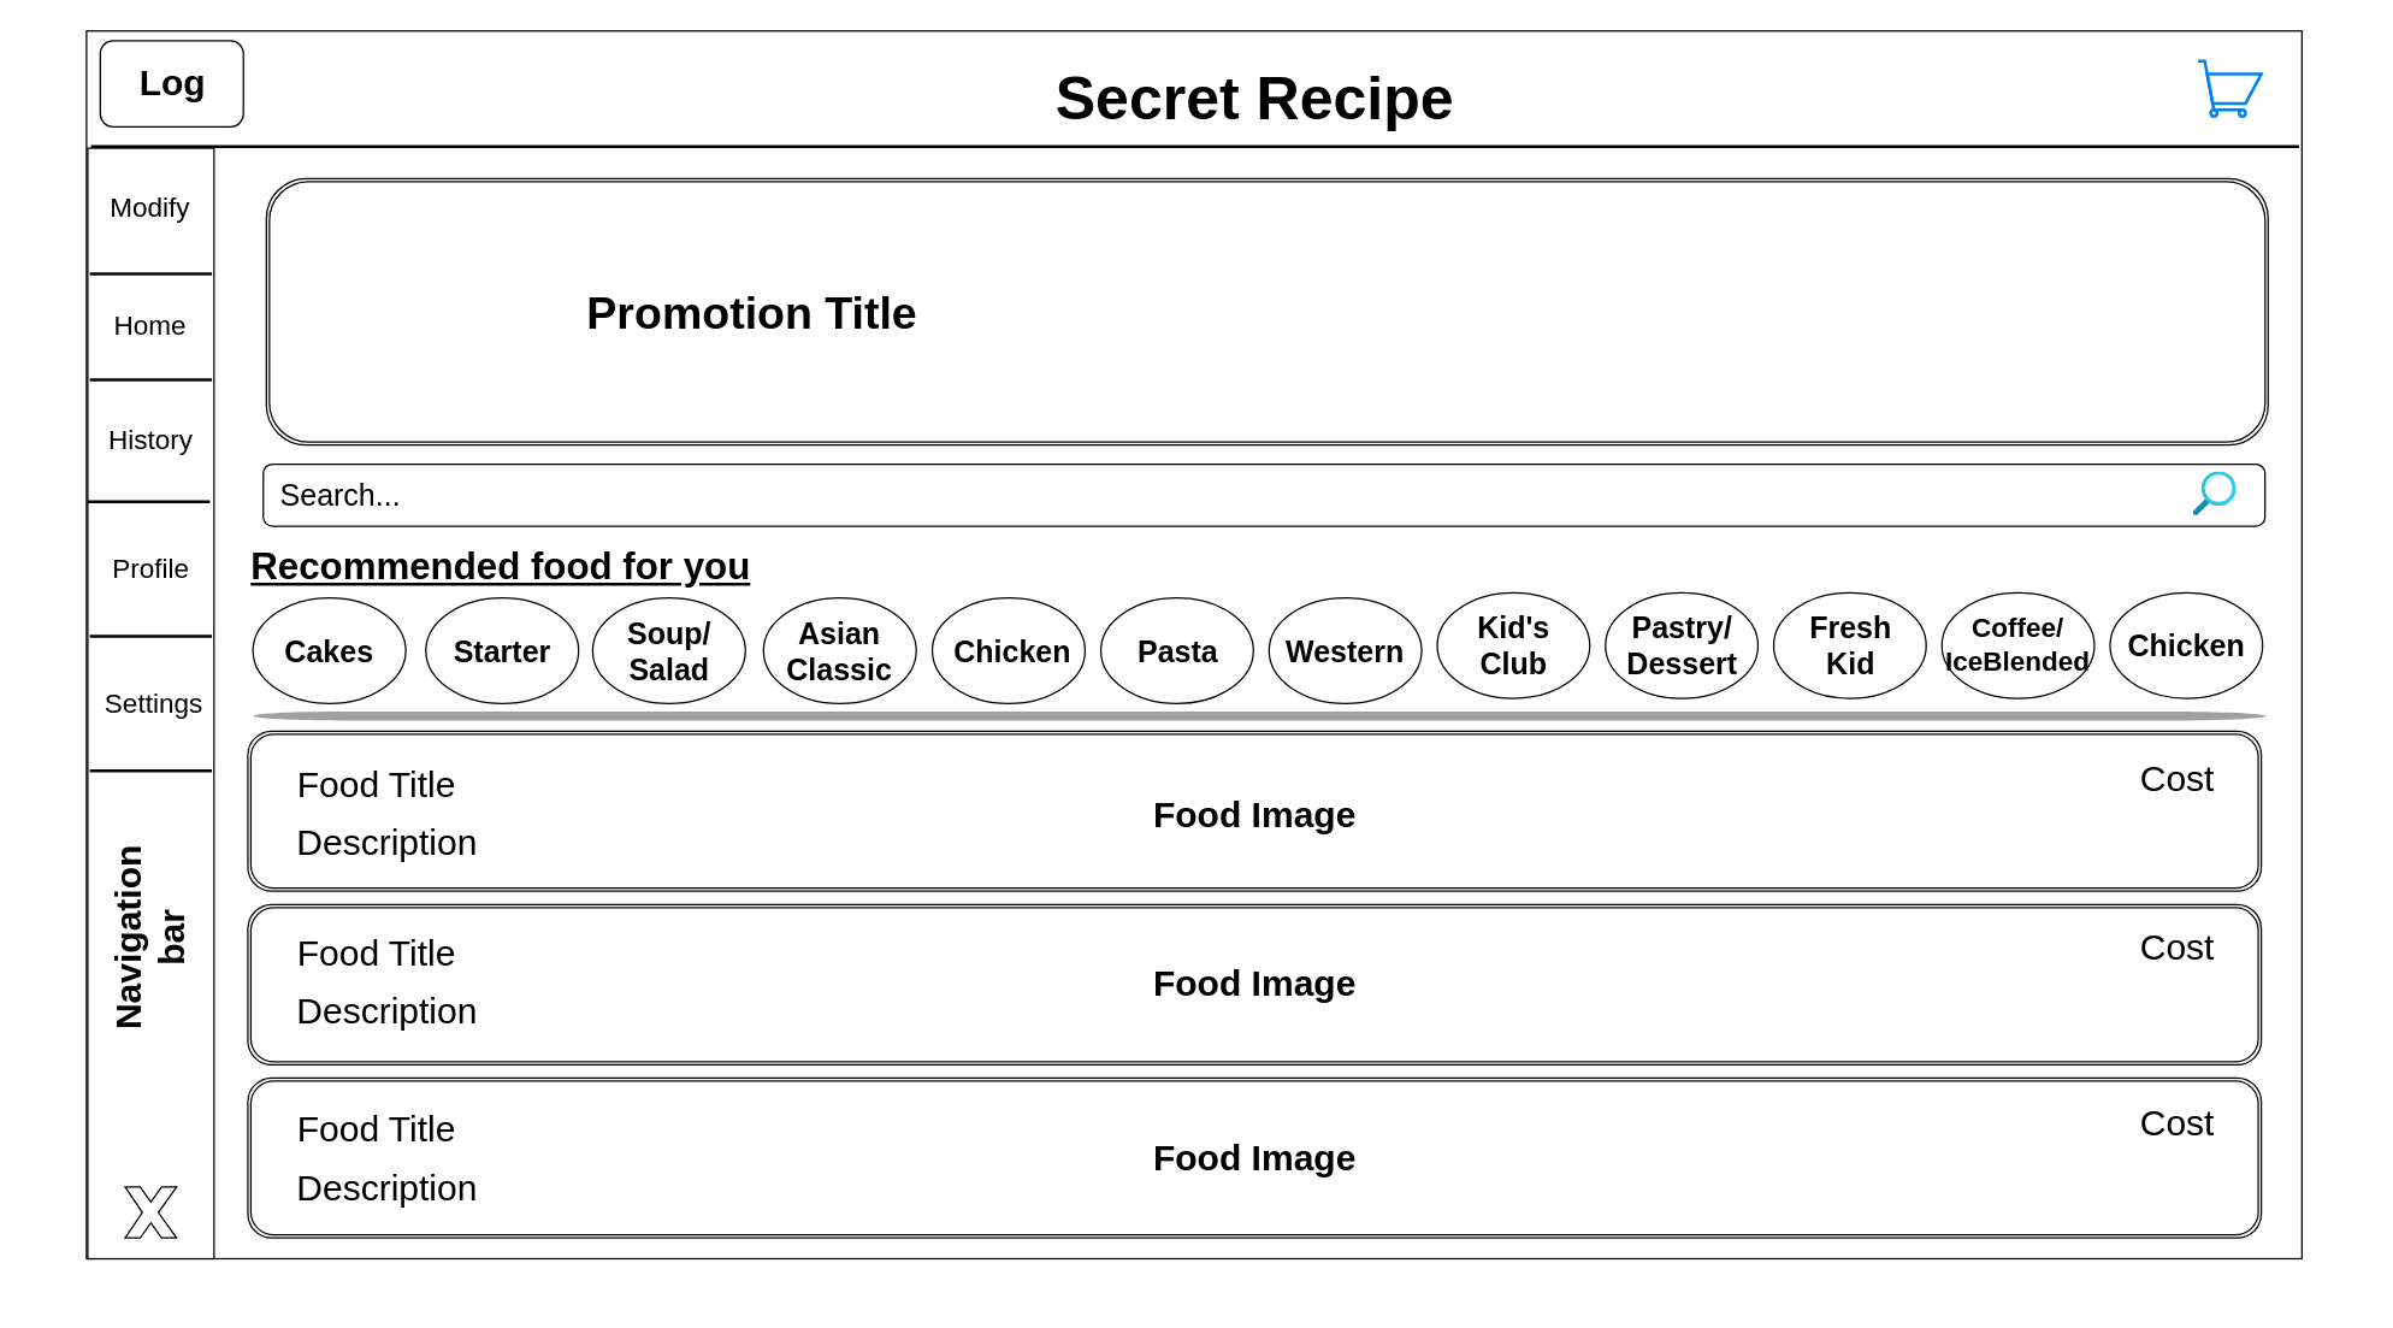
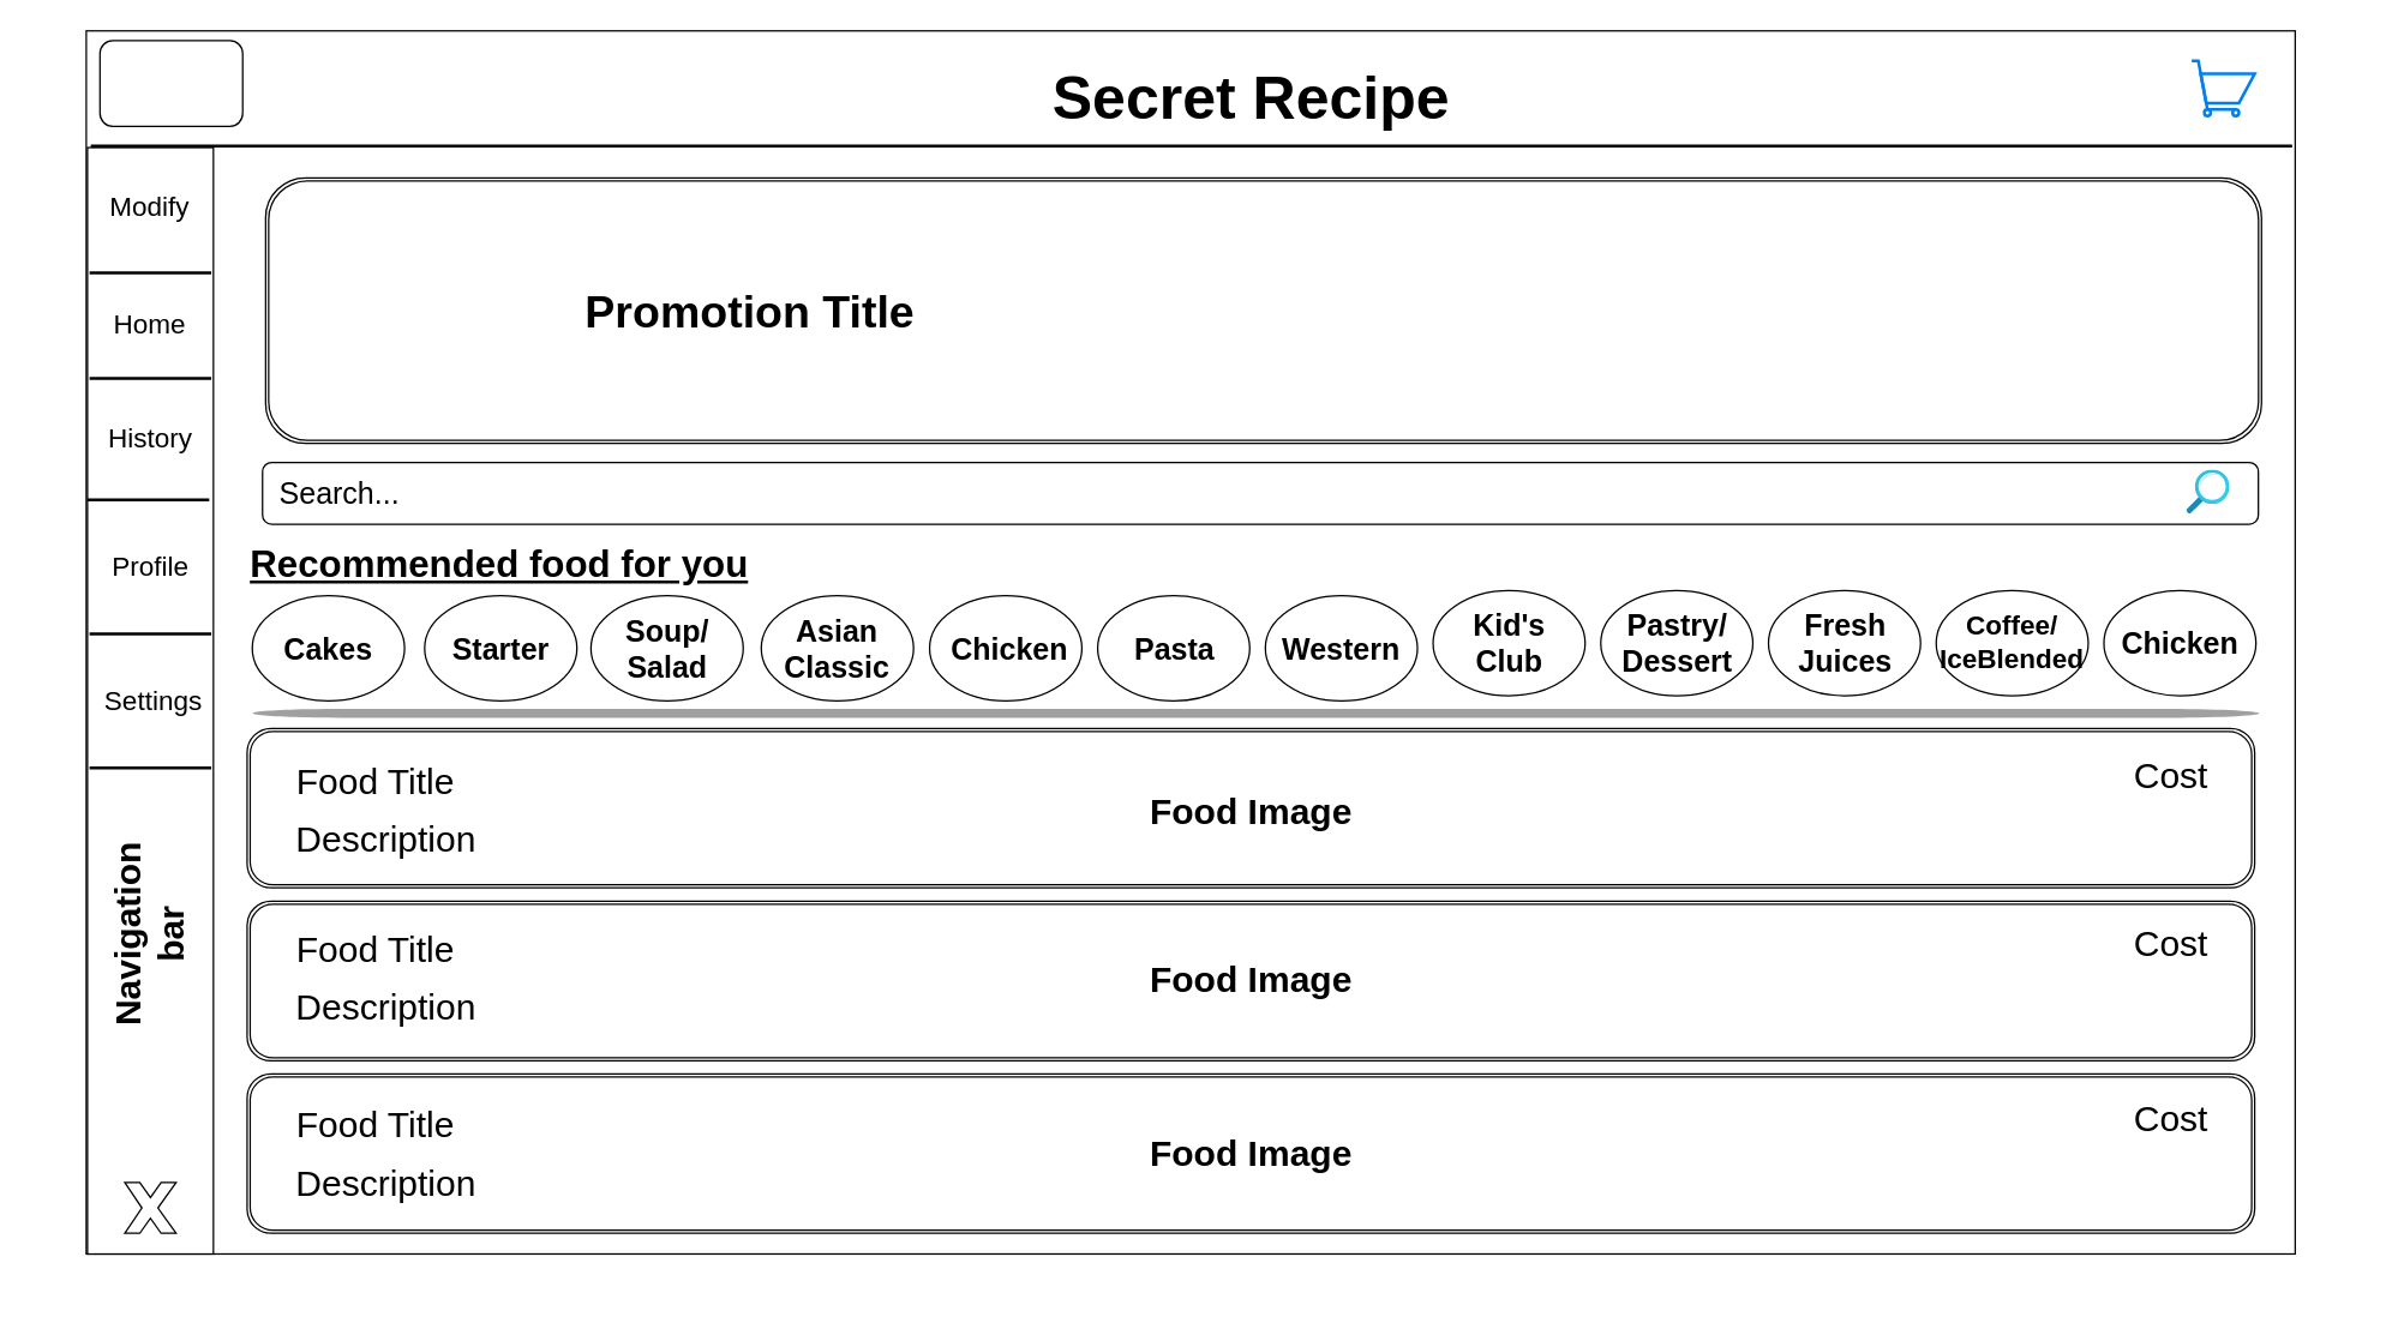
- <mxCell id="46" value="Log" style="text;strokeColor=none;fillColor=none;html=1;fontSize=24;fontStyle=1;verticalAlign=middle;align=center;" parent="44" vertex="1"><mxGeometry x="7.926" y="9.529" width="79.262" height="38.118" as="geometry" /></mxCell>
- <mxCell id="80" value="&lt;div&gt;Fresh&lt;/div&gt;&lt;div&gt;Kid&lt;br&gt;&lt;/div&gt;" style="text;strokeColor=none;fillColor=none;html=1;fontSize=20;fontStyle=1;verticalAlign=middle;align=center;" vertex="1" parent="68"><mxGeometry x="447.029" y="16.126" width="139.879" height="37.877" as="geometry" /></mxCell>
+ <mxCell id="80" value="&lt;div&gt;Fresh&lt;/div&gt;&lt;div&gt;Juices&lt;br&gt;&lt;/div&gt;" style="text;strokeColor=none;fillColor=none;html=1;fontSize=20;fontStyle=1;verticalAlign=middle;align=center;" vertex="1" parent="68"><mxGeometry x="447.029" y="16.126" width="139.879" height="37.877" as="geometry" /></mxCell>
